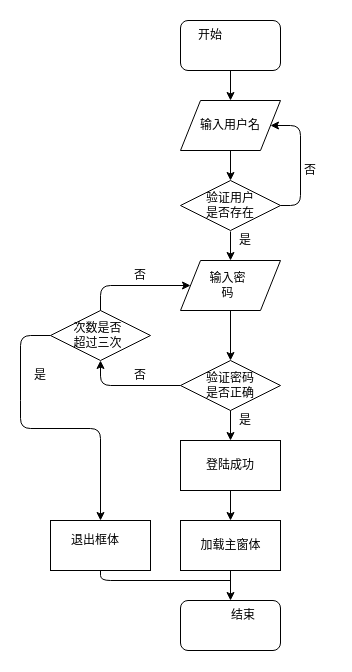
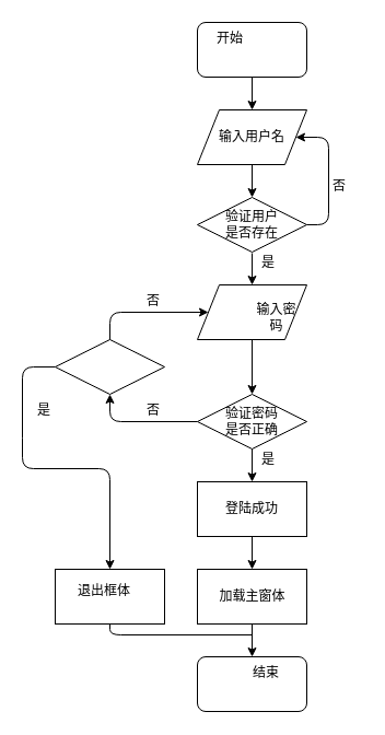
- <mxCell id="12" value="输入密码" style="text;html=1;strokeColor=none;fillColor=none;align=center;verticalAlign=middle;whiteSpace=wrap;rounded=0;fontFamily=Helvetica;" vertex="1" parent="1"><mxGeometry x="205" y="275" width="45" height="20" as="geometry" /></mxCell>
+ <mxCell id="12" value="输入密码" style="text;html=1;strokeColor=none;fillColor=none;align=center;verticalAlign=middle;whiteSpace=wrap;rounded=0;fontFamily=Helvetica;" vertex="1" parent="1"><mxGeometry x="230" y="280" width="45" height="20" as="geometry" /></mxCell>
- <mxCell id="20" value="次数是否超过三次" style="text;html=1;strokeColor=none;fillColor=none;align=center;verticalAlign=middle;whiteSpace=wrap;rounded=0;fontFamily=Helvetica;" vertex="1" parent="1"><mxGeometry x="70" y="325" width="55" height="20" as="geometry" /></mxCell>
